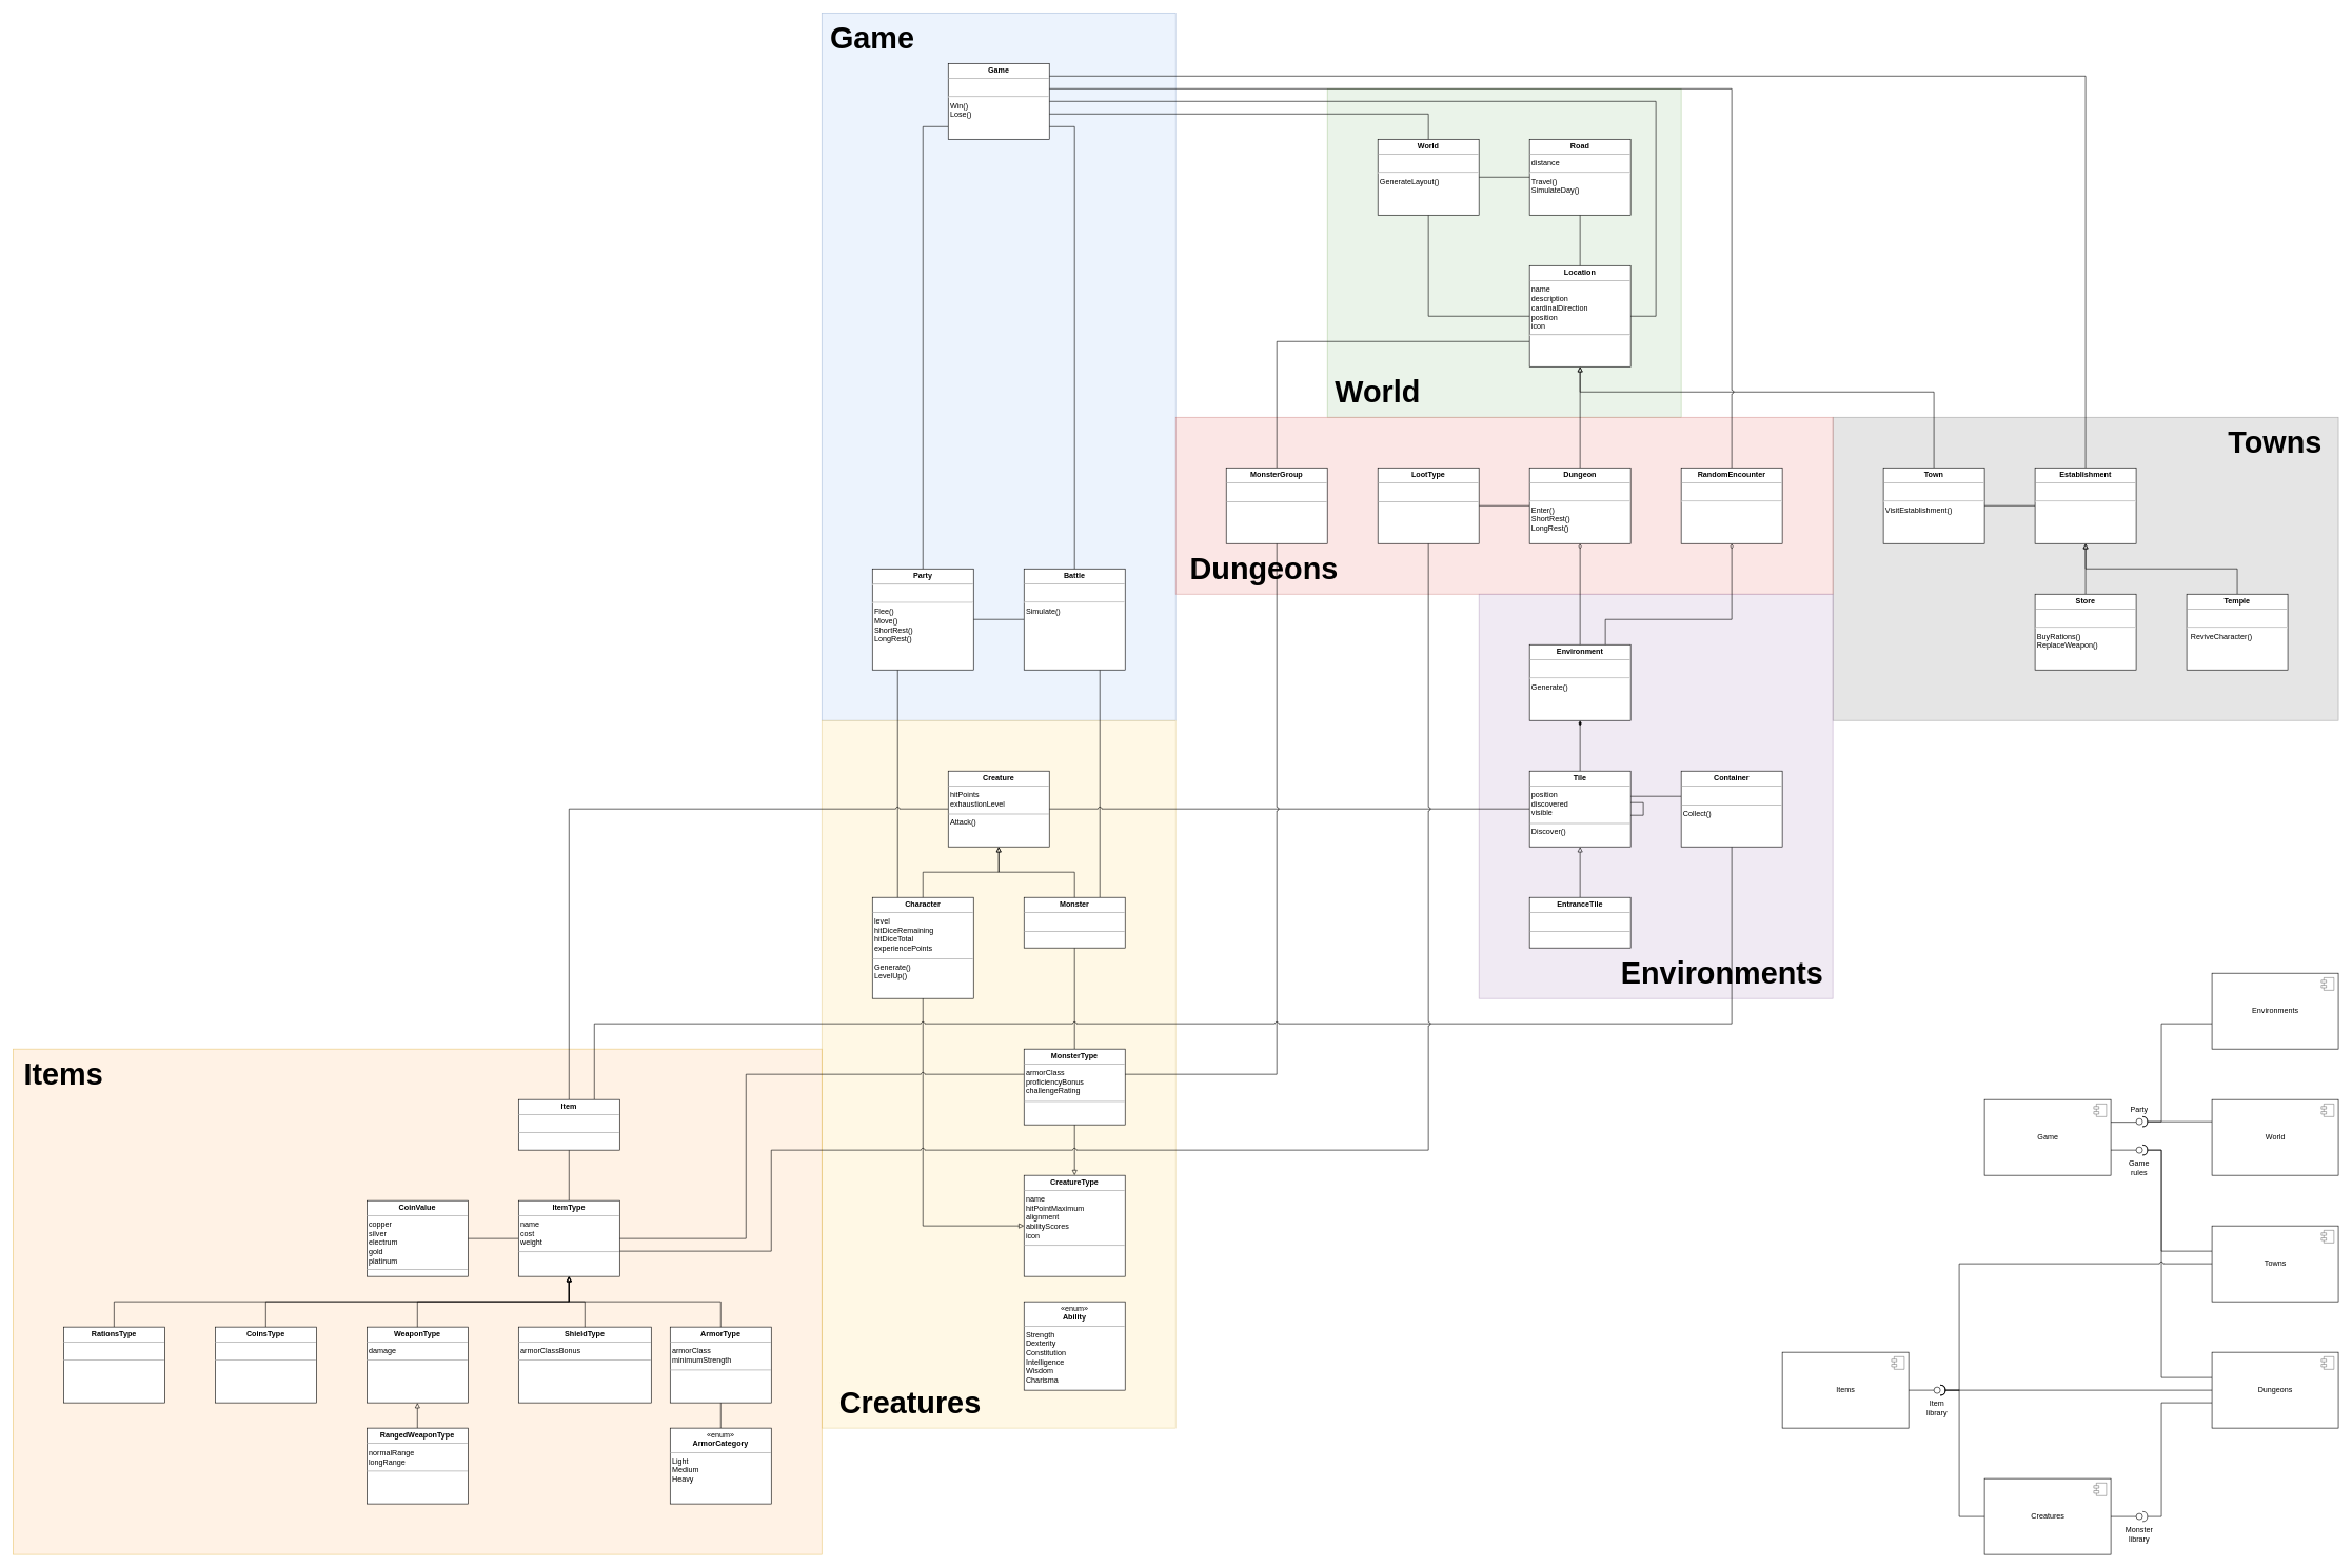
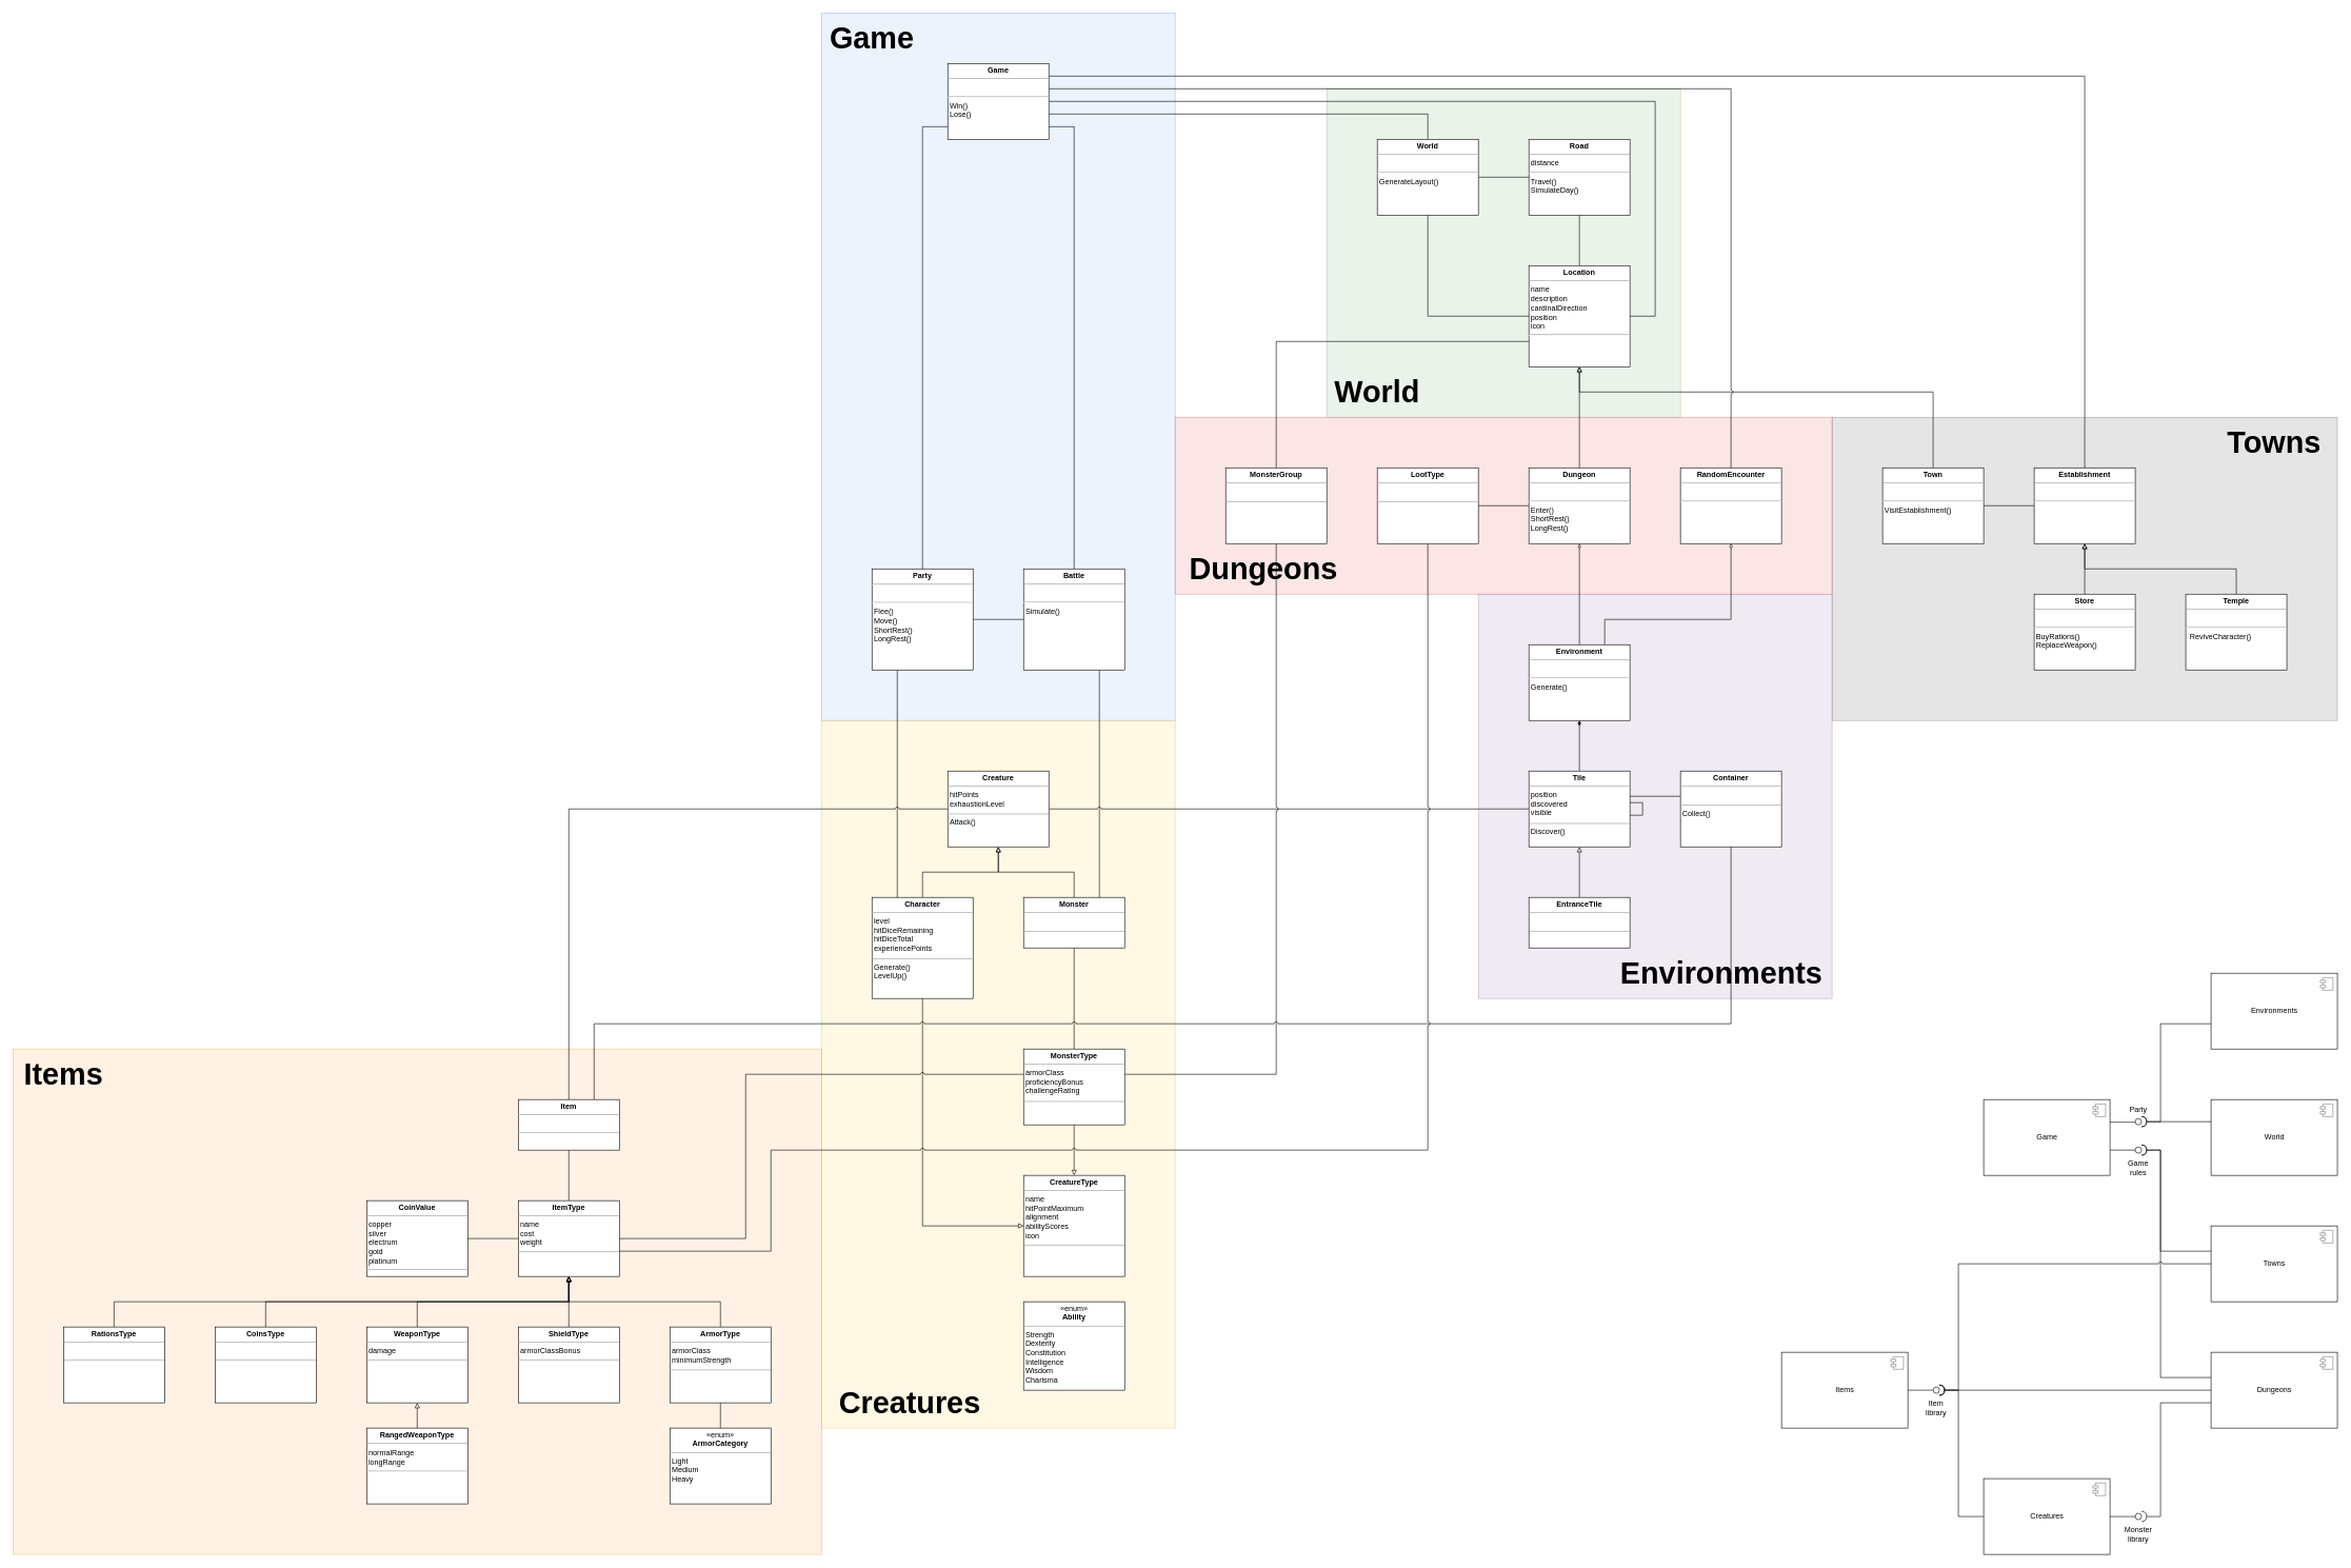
- <mxCell id="29" value="&lt;p style=&quot;margin:0px;margin-top:4px;text-align:center;&quot;&gt;&lt;b&gt;ShieldType&lt;/b&gt;&lt;/p&gt;&lt;hr size=&quot;1&quot;&gt;&amp;nbsp;armorClassBonus&lt;br&gt;&lt;hr size=&quot;1&quot;&gt;&lt;div style=&quot;height:2px;&quot;&gt;&lt;/div&gt;" style="verticalAlign=top;align=left;overflow=fill;fontSize=12;fontFamily=Helvetica;html=1;" parent="1" vertex="1"><mxGeometry x="820" y="2100" width="210" height="120" as="geometry" /></mxCell>
+ <mxCell id="29" value="&lt;p style=&quot;margin:0px;margin-top:4px;text-align:center;&quot;&gt;&lt;b&gt;ShieldType&lt;/b&gt;&lt;/p&gt;&lt;hr size=&quot;1&quot;&gt;&amp;nbsp;armorClassBonus&lt;br&gt;&lt;hr size=&quot;1&quot;&gt;&lt;div style=&quot;height:2px;&quot;&gt;&lt;/div&gt;" style="verticalAlign=top;align=left;overflow=fill;fontSize=12;fontFamily=Helvetica;html=1;" parent="1" vertex="1"><mxGeometry x="820" y="2100" width="160" height="120" as="geometry" /></mxCell>
